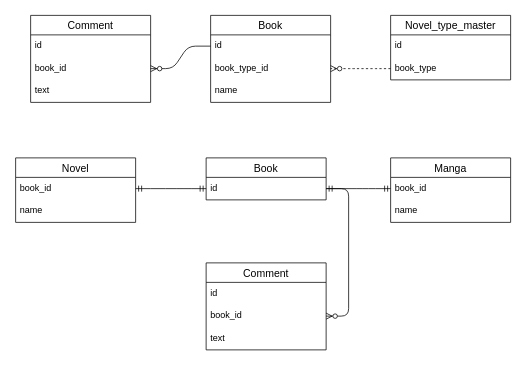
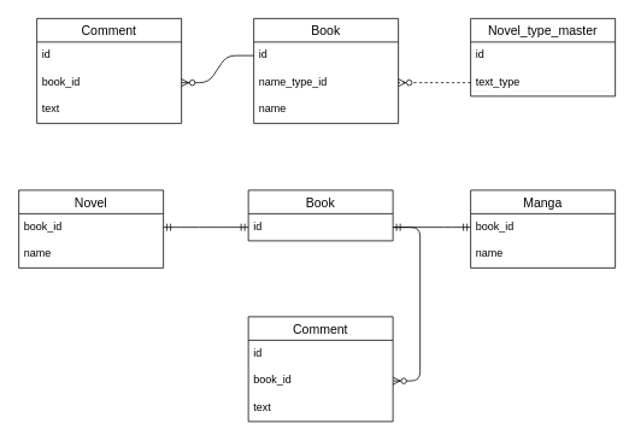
- <mxCell id="11" value="book_type_id" style="text;strokeColor=none;fillColor=none;spacingLeft=4;spacingRight=4;overflow=hidden;rotatable=0;points=[[0,0.5],[1,0.5]];portConstraint=eastwest;fontSize=12;" vertex="1" parent="9"><mxGeometry y="56" width="160" height="30" as="geometry" /></mxCell>
+ <mxCell id="11" value="name_type_id" style="text;strokeColor=none;fillColor=none;spacingLeft=4;spacingRight=4;overflow=hidden;rotatable=0;points=[[0,0.5],[1,0.5]];portConstraint=eastwest;fontSize=12;" vertex="1" parent="9"><mxGeometry y="56" width="160" height="30" as="geometry" /></mxCell>
- <mxCell id="8" value="book_type" style="text;strokeColor=none;fillColor=none;spacingLeft=4;spacingRight=4;overflow=hidden;rotatable=0;points=[[0,0.5],[1,0.5]];portConstraint=eastwest;fontSize=12;" parent="6" vertex="1"><mxGeometry y="56" width="160" height="30" as="geometry" /></mxCell>
+ <mxCell id="8" value="text_type" style="text;strokeColor=none;fillColor=none;spacingLeft=4;spacingRight=4;overflow=hidden;rotatable=0;points=[[0,0.5],[1,0.5]];portConstraint=eastwest;fontSize=12;" parent="6" vertex="1"><mxGeometry y="56" width="160" height="30" as="geometry" /></mxCell>
